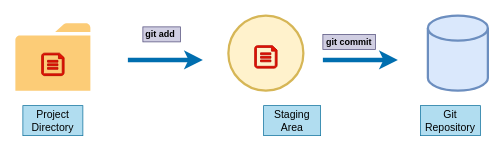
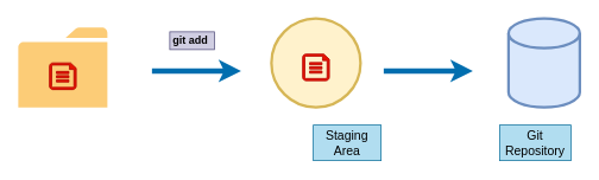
- <mxCell id="13" value="&lt;b&gt;git commit&lt;/b&gt;" style="text;html=1;strokeColor=#56517e;fillColor=#d0cee2;align=center;verticalAlign=middle;whiteSpace=wrap;rounded=0;" parent="1" vertex="1"><mxGeometry x="430" y="45" width="70" height="20" as="geometry" /></mxCell>
- <mxCell id="6" value="&lt;font style=&quot;font-size: 14px&quot;&gt;Project&lt;br&gt;Directory&lt;/font&gt;" style="text;html=1;strokeColor=#10739e;fillColor=#b1ddf0;align=center;verticalAlign=middle;whiteSpace=wrap;rounded=0;" parent="1" vertex="1"><mxGeometry x="30" y="140" width="80" height="40" as="geometry" /></mxCell>
